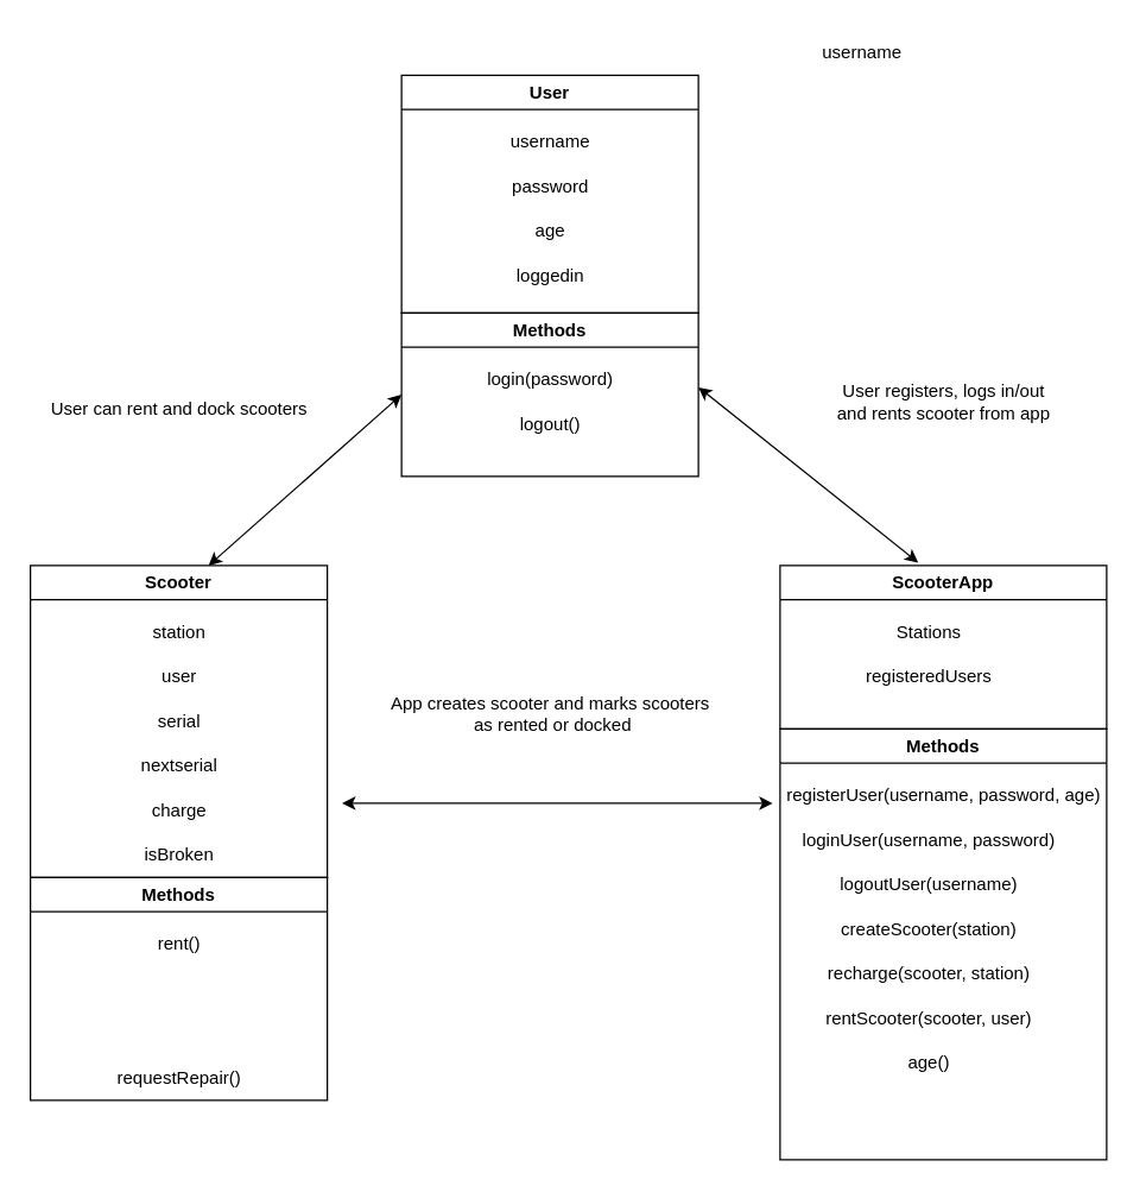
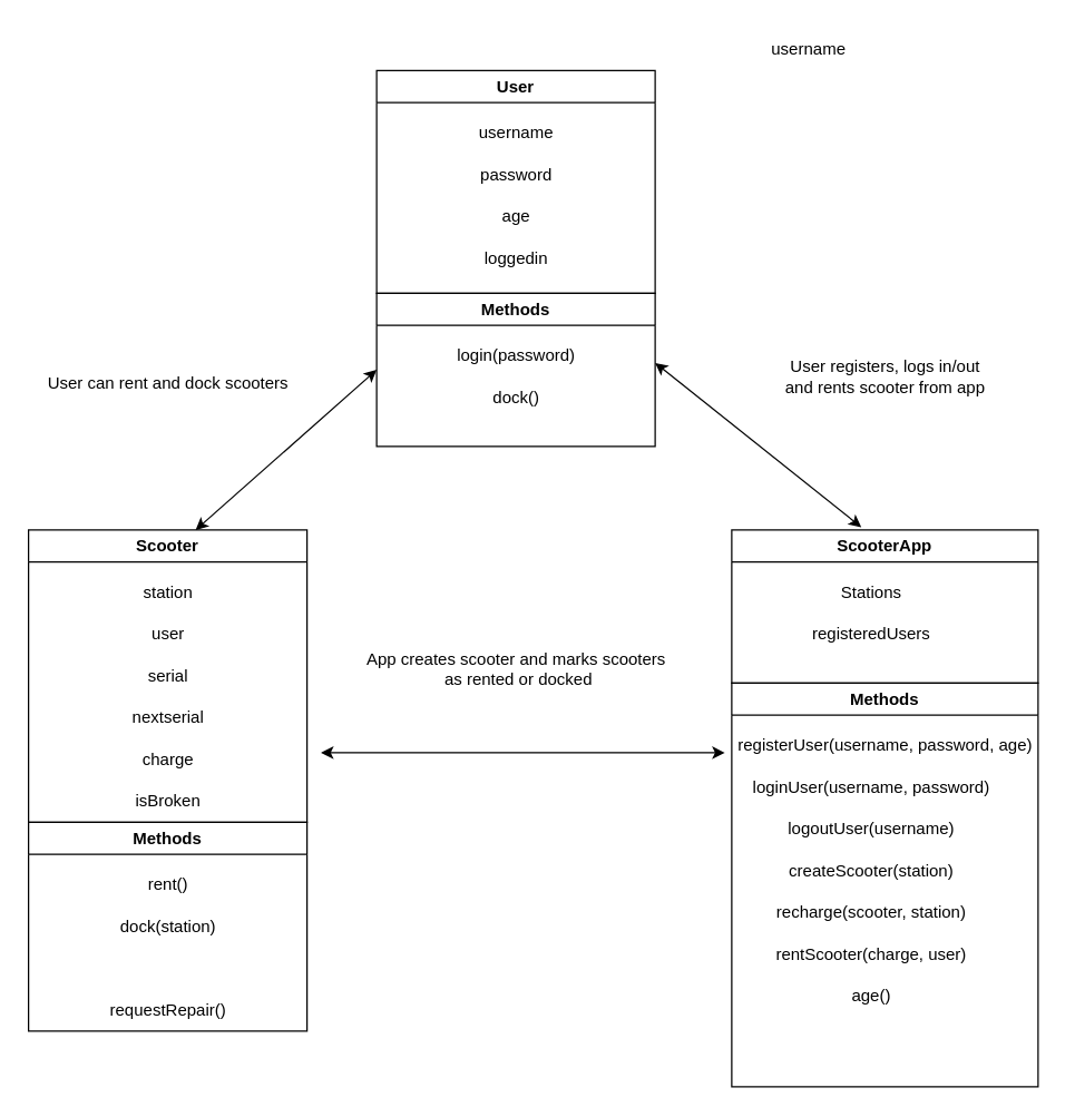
- <mxCell id="23" value="logout()" style="text;html=1;align=center;verticalAlign=middle;resizable=0;points=[];autosize=1;strokeColor=none;fillColor=none;" parent="22" vertex="1"><mxGeometry x="70" y="60" width="60" height="30" as="geometry" /></mxCell>
+ <mxCell id="23" value="dock()" style="text;html=1;align=center;verticalAlign=middle;resizable=0;points=[];autosize=1;strokeColor=none;fillColor=none;" parent="22" vertex="1"><mxGeometry x="70" y="60" width="60" height="30" as="geometry" /></mxCell>
+ <mxCell id="19" value="dock(station)" style="text;html=1;align=center;verticalAlign=middle;resizable=0;points=[];autosize=1;strokeColor=none;fillColor=none;" parent="18" vertex="1"><mxGeometry x="55" y="60" width="90" height="30" as="geometry" /></mxCell>
- <mxCell id="31" value="rentScooter(scooter, user)" style="text;html=1;align=center;verticalAlign=middle;resizable=0;points=[];autosize=1;strokeColor=none;fillColor=none;" parent="25" vertex="1"><mxGeometry x="20" y="180" width="160" height="30" as="geometry" /></mxCell>
+ <mxCell id="31" value="rentScooter(charge, user)" style="text;html=1;align=center;verticalAlign=middle;resizable=0;points=[];autosize=1;strokeColor=none;fillColor=none;" parent="25" vertex="1"><mxGeometry x="20" y="180" width="160" height="30" as="geometry" /></mxCell>
